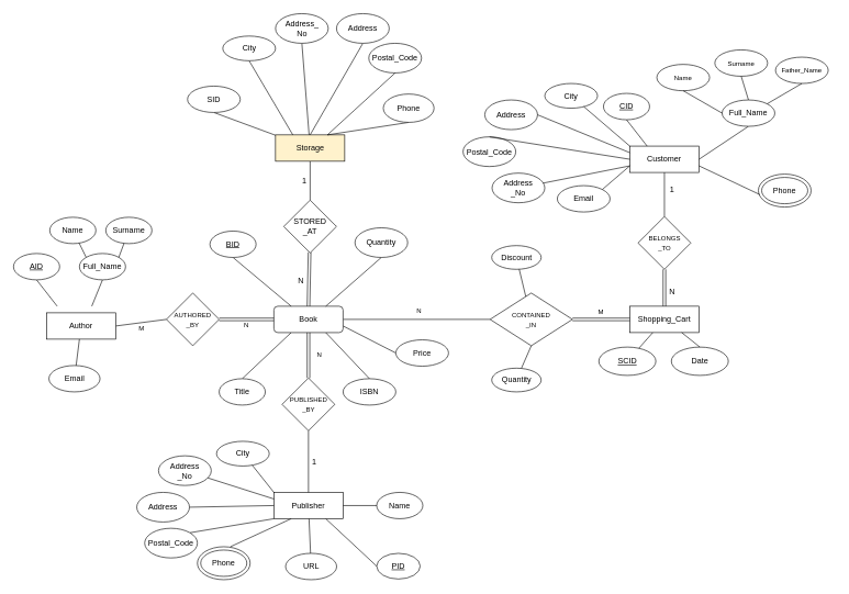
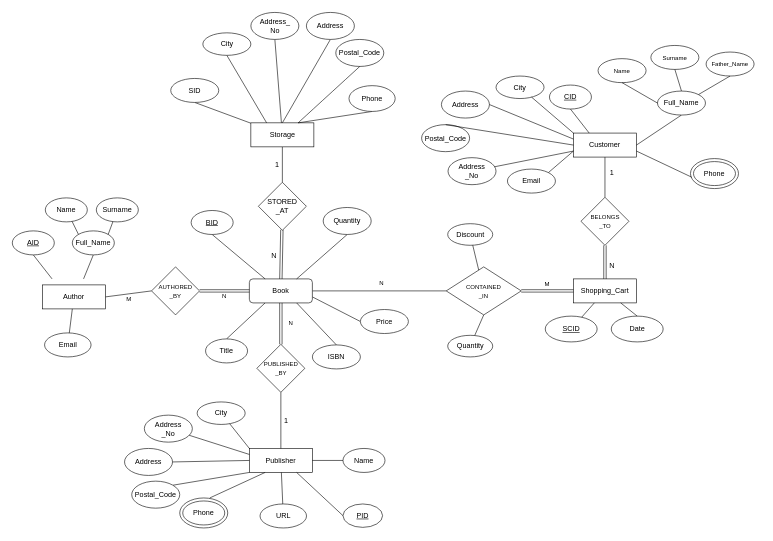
- <mxCell id="95" value="Storage" style="rounded=0;whiteSpace=wrap;html=1;rotation=0;fillColor=#fff2cc;" parent="1" vertex="1"><mxGeometry x="417.5" y="204" width="105" height="40" as="geometry" /></mxCell>
+ <mxCell id="95" value="Storage" style="rounded=0;whiteSpace=wrap;html=1;rotation=0;" parent="1" vertex="1"><mxGeometry x="417.5" y="204" width="105" height="40" as="geometry" /></mxCell>
- <mxCell id="32" value="Title" style="ellipse;whiteSpace=wrap;html=1;" parent="1" vertex="1"><mxGeometry x="332" y="574" width="70" height="40" as="geometry" /></mxCell>
+ <mxCell id="32" value="Title" style="ellipse;whiteSpace=wrap;html=1;" parent="1" vertex="1"><mxGeometry x="342" y="564" width="70" height="40" as="geometry" /></mxCell>
